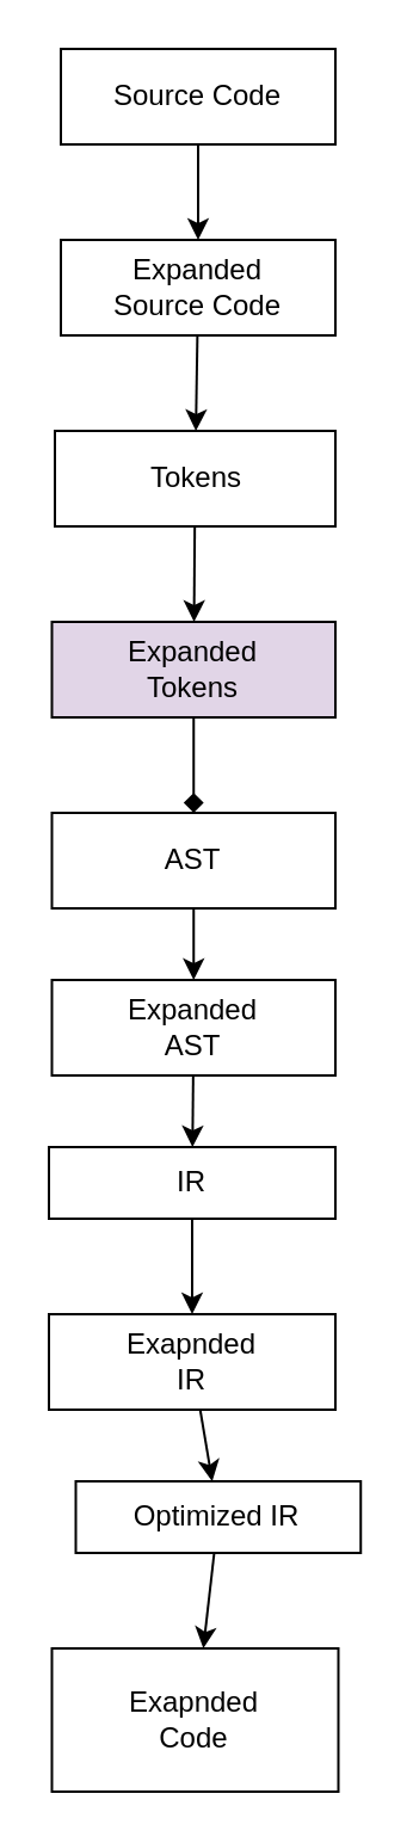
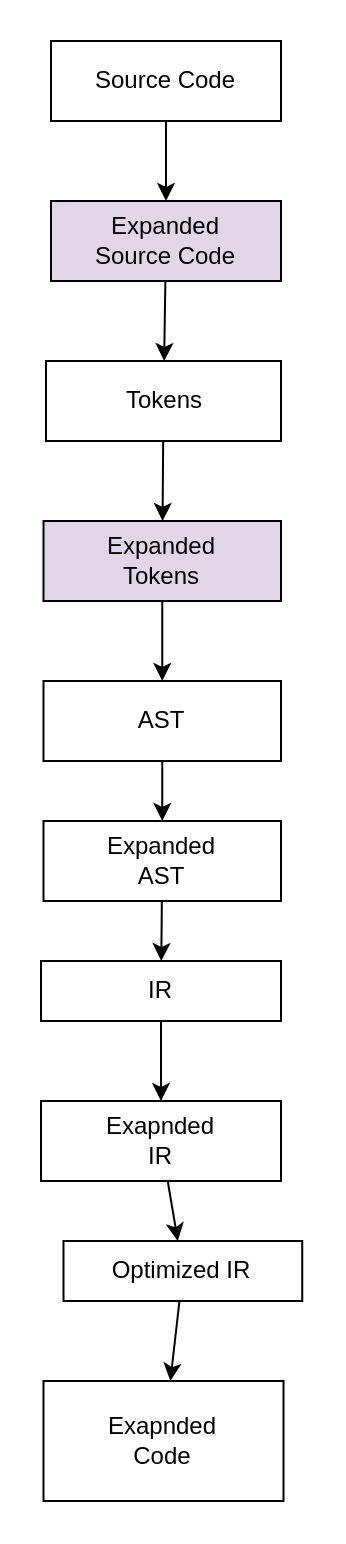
- <mxCell id="3" value="Expanded &lt;br&gt;Source Code" style="rounded=0;whiteSpace=wrap;html=1;" vertex="1" parent="1"><mxGeometry x="25" y="100" width="115" height="40" as="geometry" /></mxCell>
+ <mxCell id="3" value="Expanded &lt;br&gt;Source Code" style="rounded=0;whiteSpace=wrap;html=1;fillColor=#e1d5e7;" vertex="1" parent="1"><mxGeometry x="25" y="100" width="115" height="40" as="geometry" /></mxCell>
- <mxCell id="10" value="" style="endArrow=diamond;html=1;rounded=0;" edge="1" parent="1" source="5" target="9"><mxGeometry width="50" height="50" relative="1" as="geometry"><mxPoint x="175" y="550" as="sourcePoint" /><mxPoint x="225" y="500" as="targetPoint" /></mxGeometry></mxCell>
+ <mxCell id="10" value="" style="endArrow=classic;html=1;rounded=0;" edge="1" parent="1" source="5" target="9"><mxGeometry width="50" height="50" relative="1" as="geometry"><mxPoint x="175" y="550" as="sourcePoint" /><mxPoint x="225" y="500" as="targetPoint" /></mxGeometry></mxCell>
